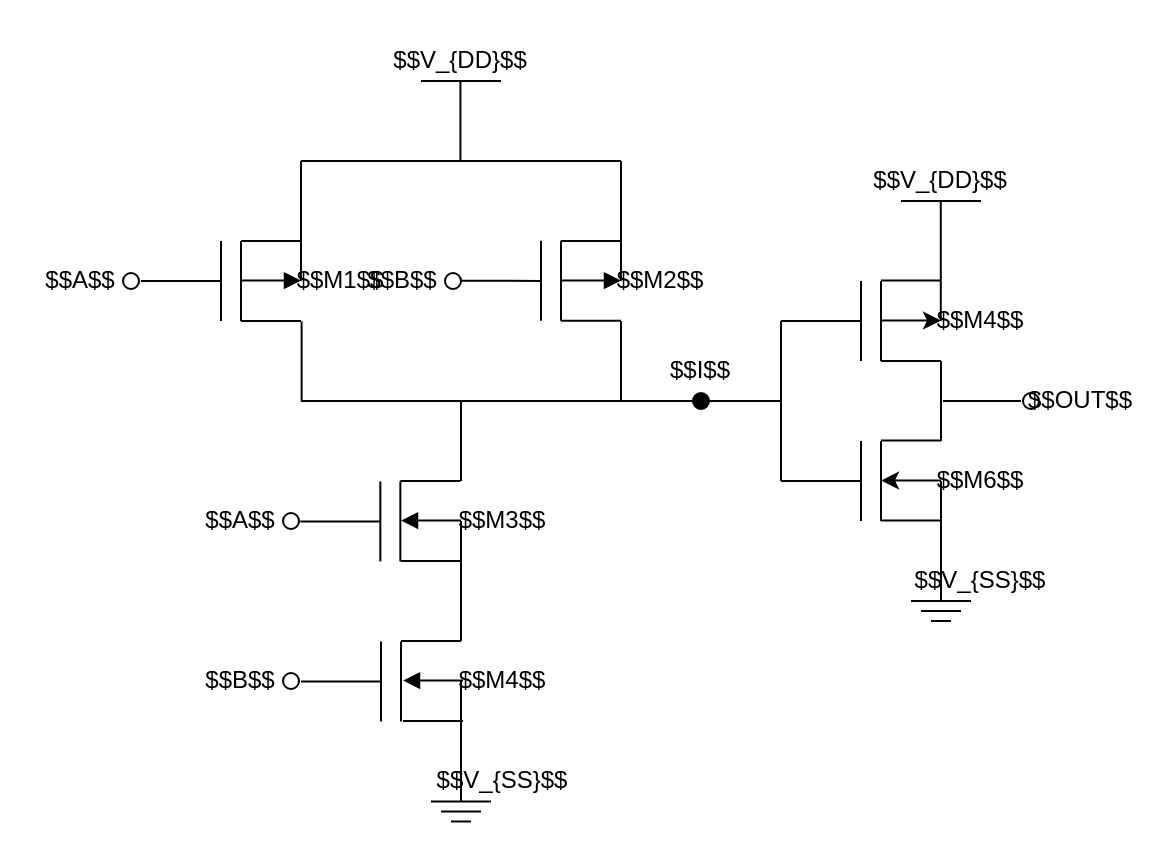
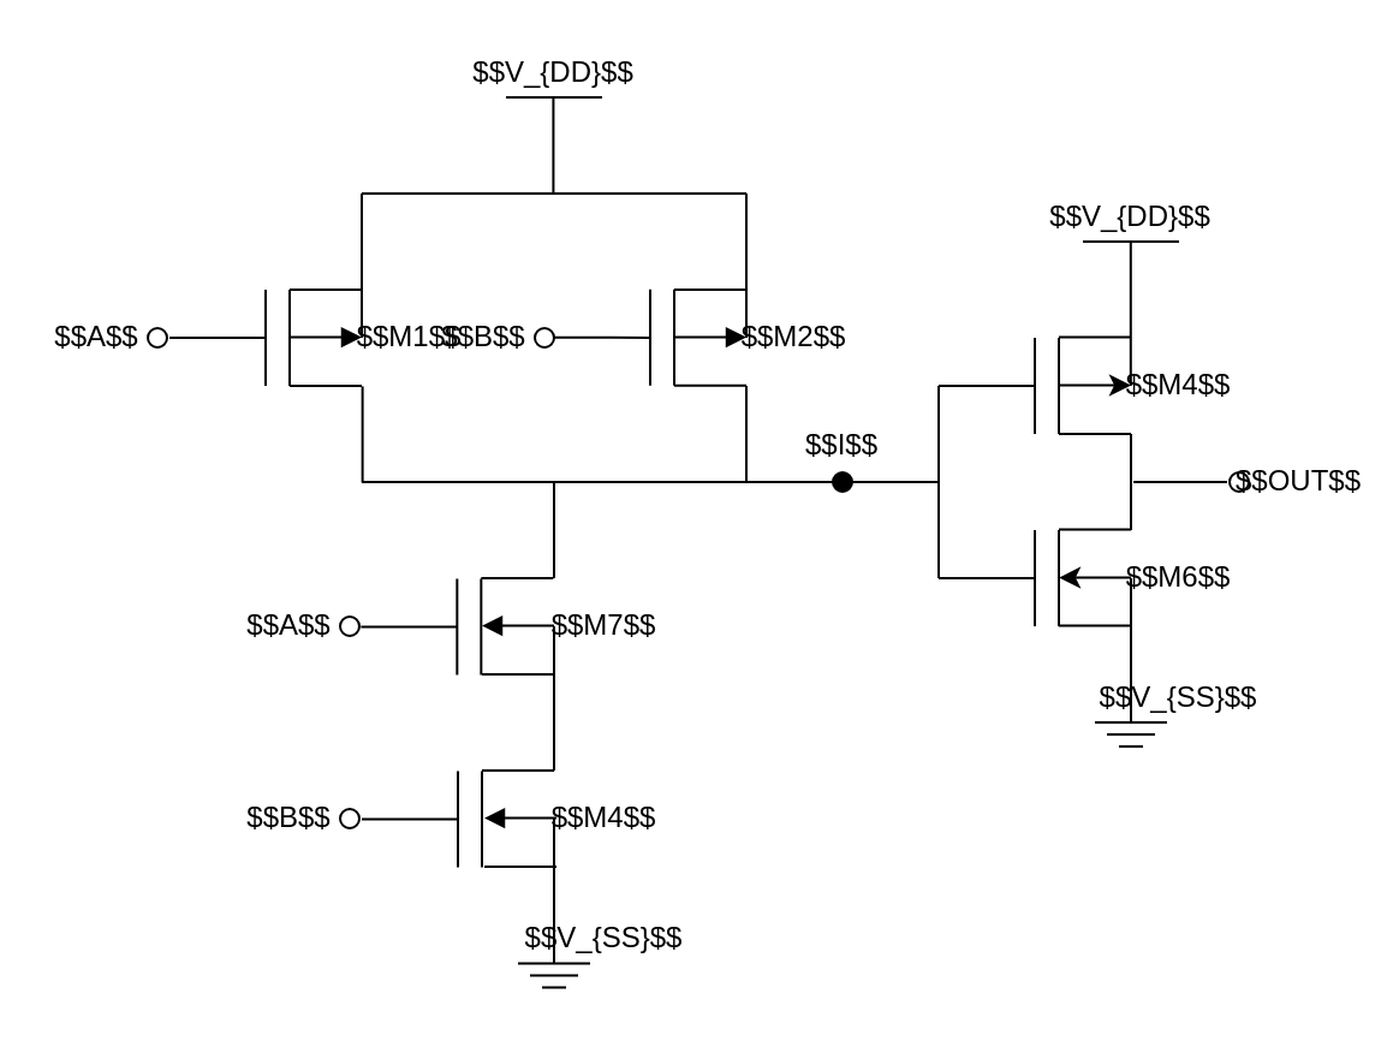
- <mxCell id="85" value="$$M3$$" style="text;html=1;strokeColor=none;fillColor=none;align=center;verticalAlign=middle;whiteSpace=wrap;rounded=0;" vertex="1" parent="1"><mxGeometry x="231" y="250" width="40" height="20" as="geometry" /></mxCell>
+ <mxCell id="85" value="$$M7$$" style="text;html=1;strokeColor=none;fillColor=none;align=center;verticalAlign=middle;whiteSpace=wrap;rounded=0;" vertex="1" parent="1"><mxGeometry x="231" y="250" width="40" height="20" as="geometry" /></mxCell>
